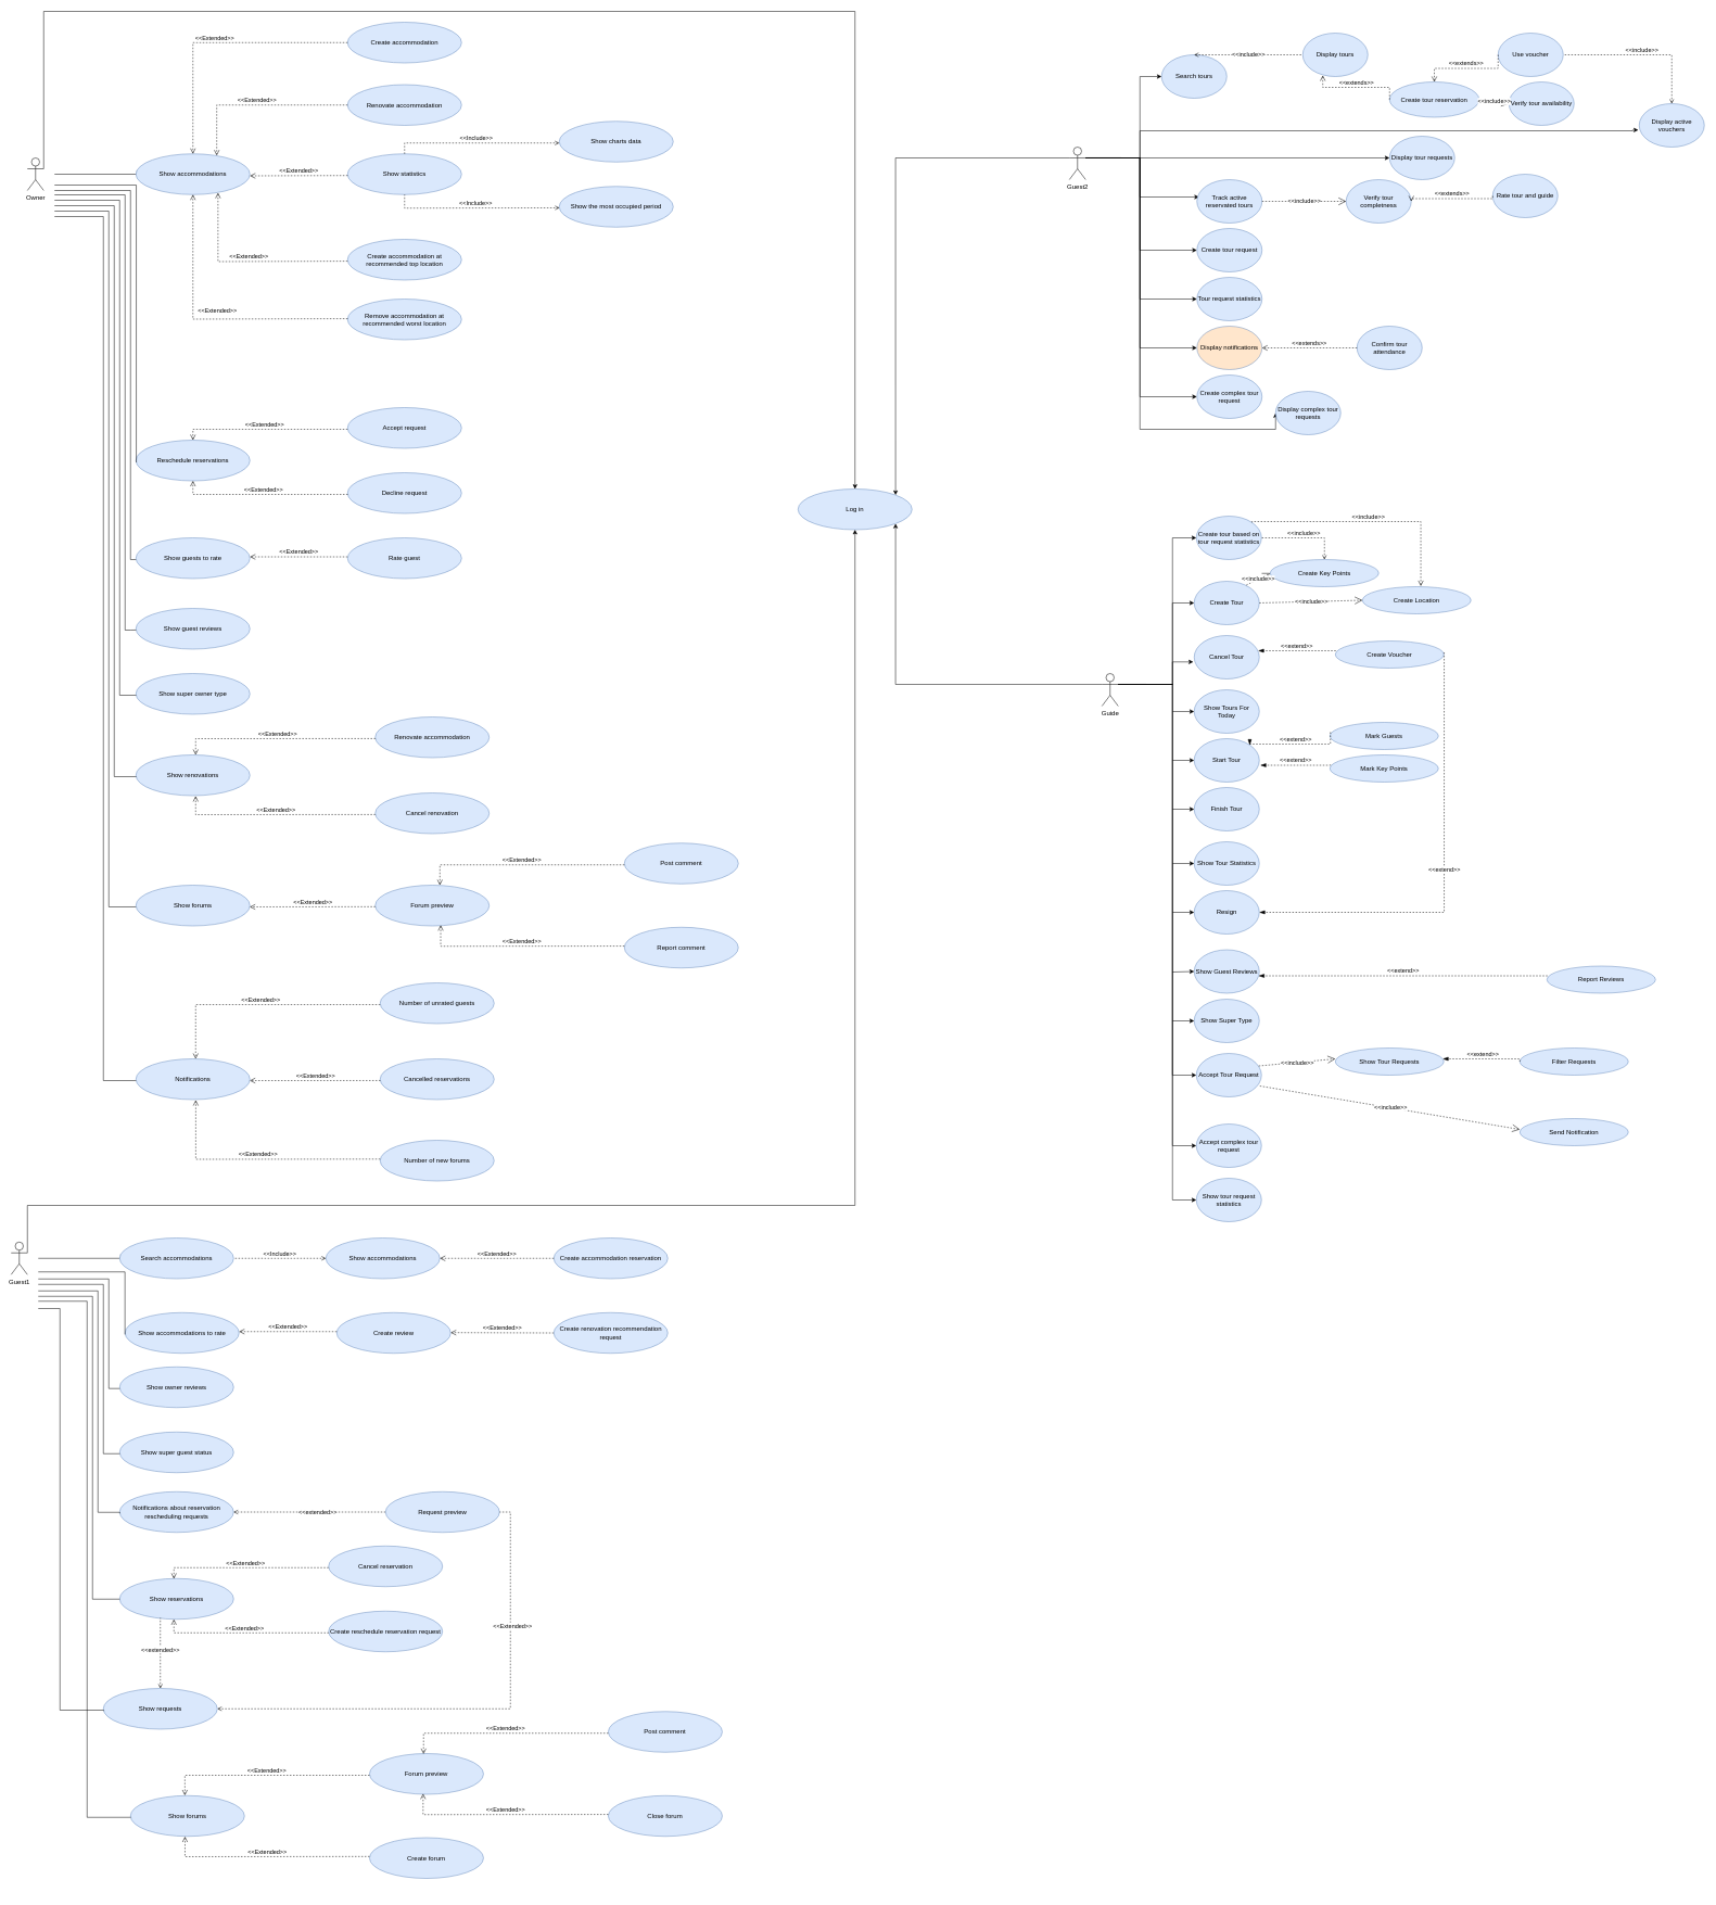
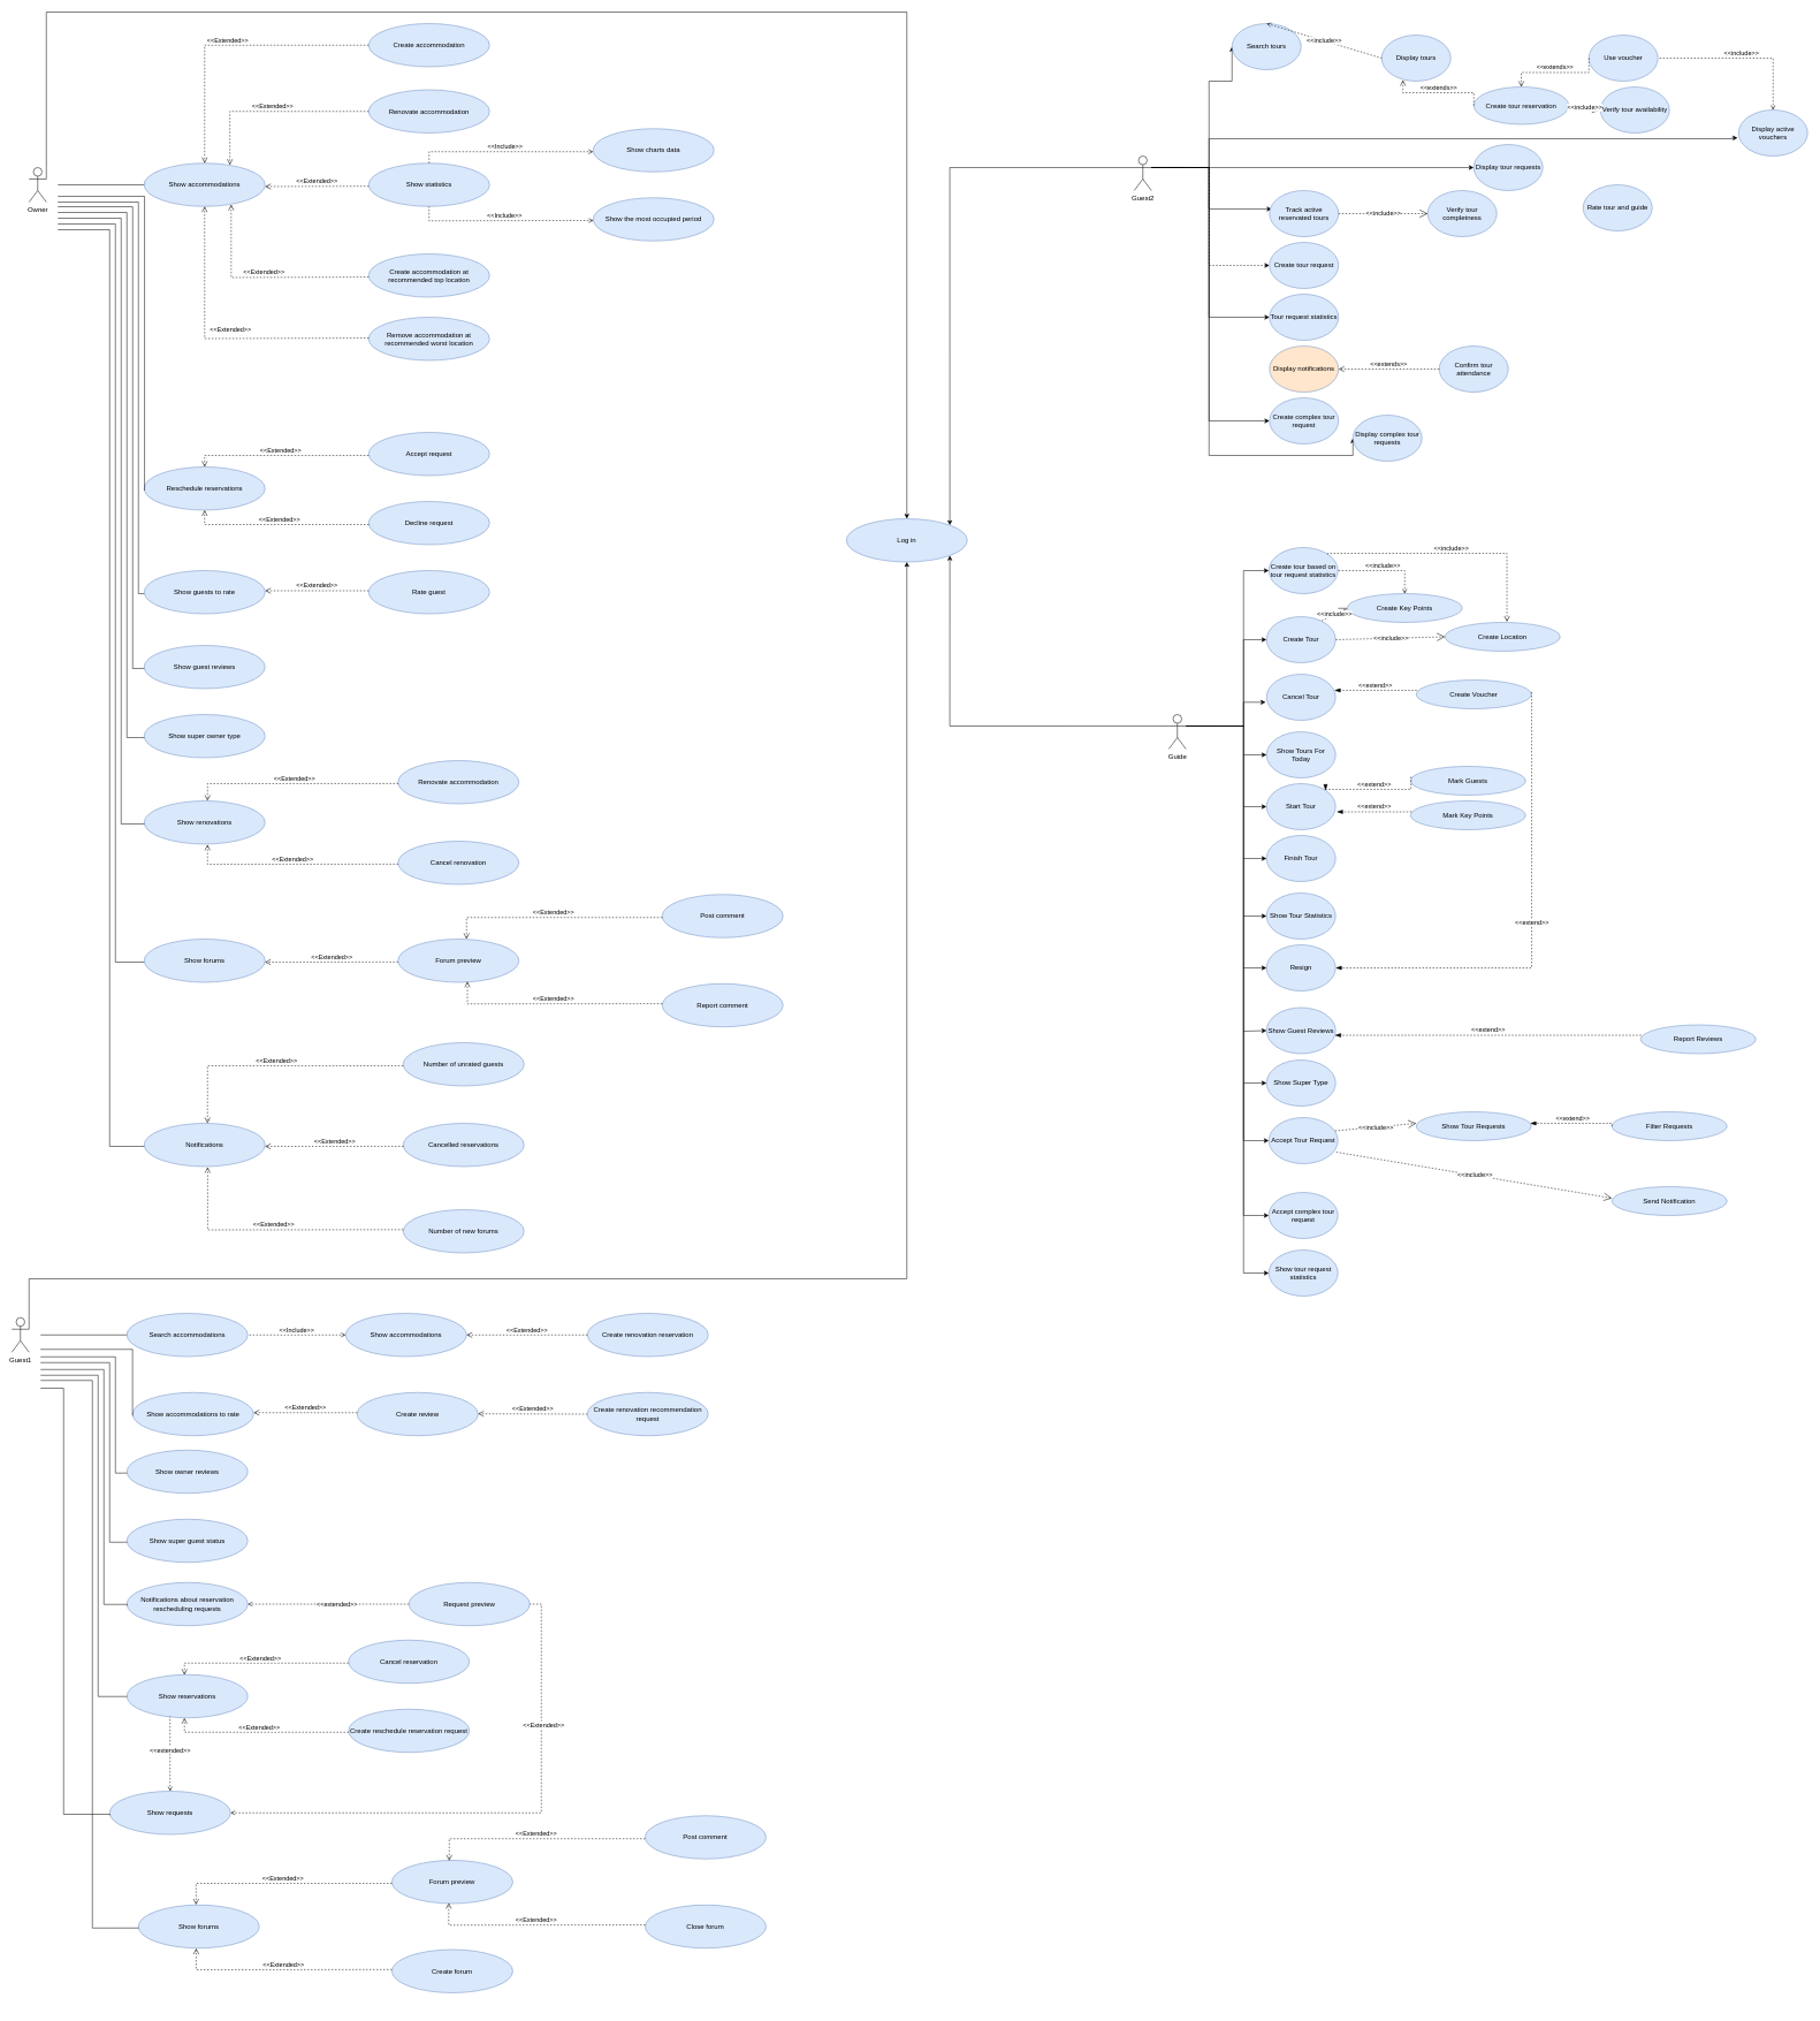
- <mxCell id="103" value="Search&amp;nbsp;tours" style="ellipse;whiteSpace=wrap;html=1;fillColor=#dae8fc;strokeColor=#6c8ebf;" parent="1" vertex="1"><mxGeometry x="2140" y="100" width="120" height="80" as="geometry" /></mxCell>
+ <mxCell id="103" value="Search&amp;nbsp;tours" style="ellipse;whiteSpace=wrap;html=1;fillColor=#dae8fc;strokeColor=#6c8ebf;" parent="1" vertex="1"><mxGeometry x="2140" y="40" width="120" height="80" as="geometry" /></mxCell>
- <mxCell id="119" value="&amp;lt;&amp;lt;extends&amp;gt;&amp;gt;" style="html=1;verticalAlign=bottom;endArrow=open;dashed=1;endSize=8;edgeStyle=elbowEdgeStyle;elbow=vertical;curved=0;rounded=0;entryX=1;entryY=0.5;entryDx=0;entryDy=0;exitX=0;exitY=0.5;exitDx=0;exitDy=0;" parent="1" source="118" target="112" edge="1"><mxGeometry x="-0.002" relative="1" as="geometry"><mxPoint x="2690" y="369.76" as="sourcePoint" /><mxPoint x="2610" y="369.76" as="targetPoint" /><mxPoint as="offset" /></mxGeometry></mxCell>
- <mxCell id="95" style="edgeStyle=orthogonalEdgeStyle;rounded=0;orthogonalLoop=1;jettySize=auto;html=1;exitX=1;exitY=0.333;exitDx=0;exitDy=0;exitPerimeter=0;entryX=0;entryY=0.5;entryDx=0;entryDy=0;" parent="1" source="102" target="114" edge="1"><mxGeometry relative="1" as="geometry"><Array as="points"><mxPoint x="2100" y="290" /><mxPoint x="2100" y="460" /></Array></mxGeometry></mxCell>
+ <mxCell id="95" style="edgeStyle=orthogonalEdgeStyle;rounded=0;orthogonalLoop=1;jettySize=auto;html=1;exitX=1;exitY=0.333;exitDx=0;exitDy=0;exitPerimeter=0;entryX=0;entryY=0.5;entryDx=0;entryDy=0;dashed=1;" parent="1" source="102" target="114" edge="1"><mxGeometry relative="1" as="geometry"><Array as="points"><mxPoint x="2100" y="290" /><mxPoint x="2100" y="460" /></Array></mxGeometry></mxCell>
- <mxCell id="98" style="edgeStyle=orthogonalEdgeStyle;rounded=0;orthogonalLoop=1;jettySize=auto;html=1;exitX=1;exitY=0.333;exitDx=0;exitDy=0;exitPerimeter=0;entryX=0;entryY=0.5;entryDx=0;entryDy=0;" parent="1" source="102" target="117" edge="1"><mxGeometry relative="1" as="geometry"><Array as="points"><mxPoint x="2100" y="290" /><mxPoint x="2100" y="640" /></Array></mxGeometry></mxCell>
- <mxCell id="60" value="Create accommodation reservation" style="ellipse;whiteSpace=wrap;html=1;fillColor=#dae8fc;strokeColor=#6c8ebf;" parent="1" vertex="1"><mxGeometry x="1020" y="2280" width="210" height="75" as="geometry" /></mxCell>
+ <mxCell id="60" value="Create renovation reservation" style="ellipse;whiteSpace=wrap;html=1;fillColor=#dae8fc;strokeColor=#6c8ebf;" parent="1" vertex="1"><mxGeometry x="1020" y="2280" width="210" height="75" as="geometry" /></mxCell>
